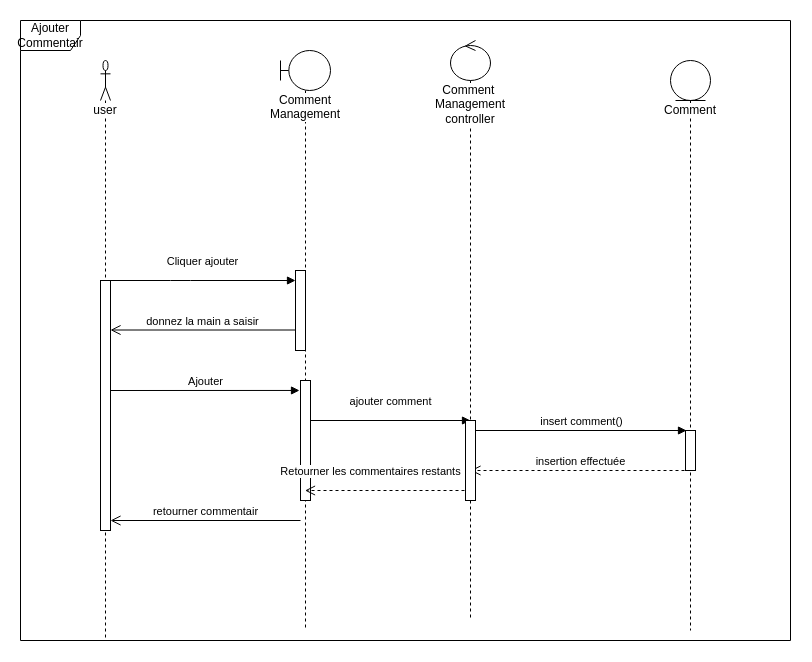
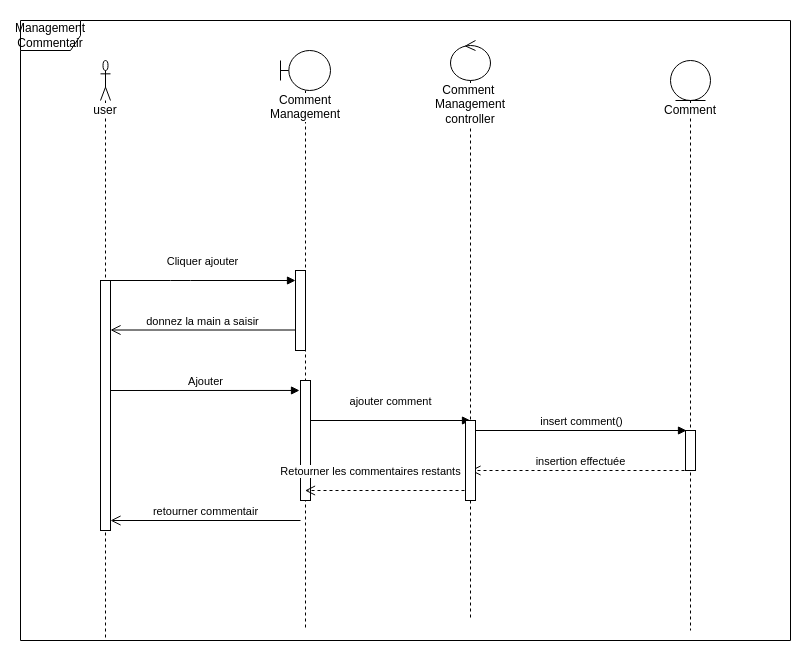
- <mxCell id="19" value="Ajouter&lt;br&gt;Commentair&lt;br&gt;" style="shape=umlFrame;whiteSpace=wrap;html=1;" vertex="1" parent="1"><mxGeometry x="20" y="20" width="770" height="620" as="geometry" /></mxCell>
+ <mxCell id="19" value="Management&lt;br&gt;Commentair&lt;br&gt;" style="shape=umlFrame;whiteSpace=wrap;html=1;" vertex="1" parent="1"><mxGeometry x="20" y="20" width="770" height="620" as="geometry" /></mxCell>
